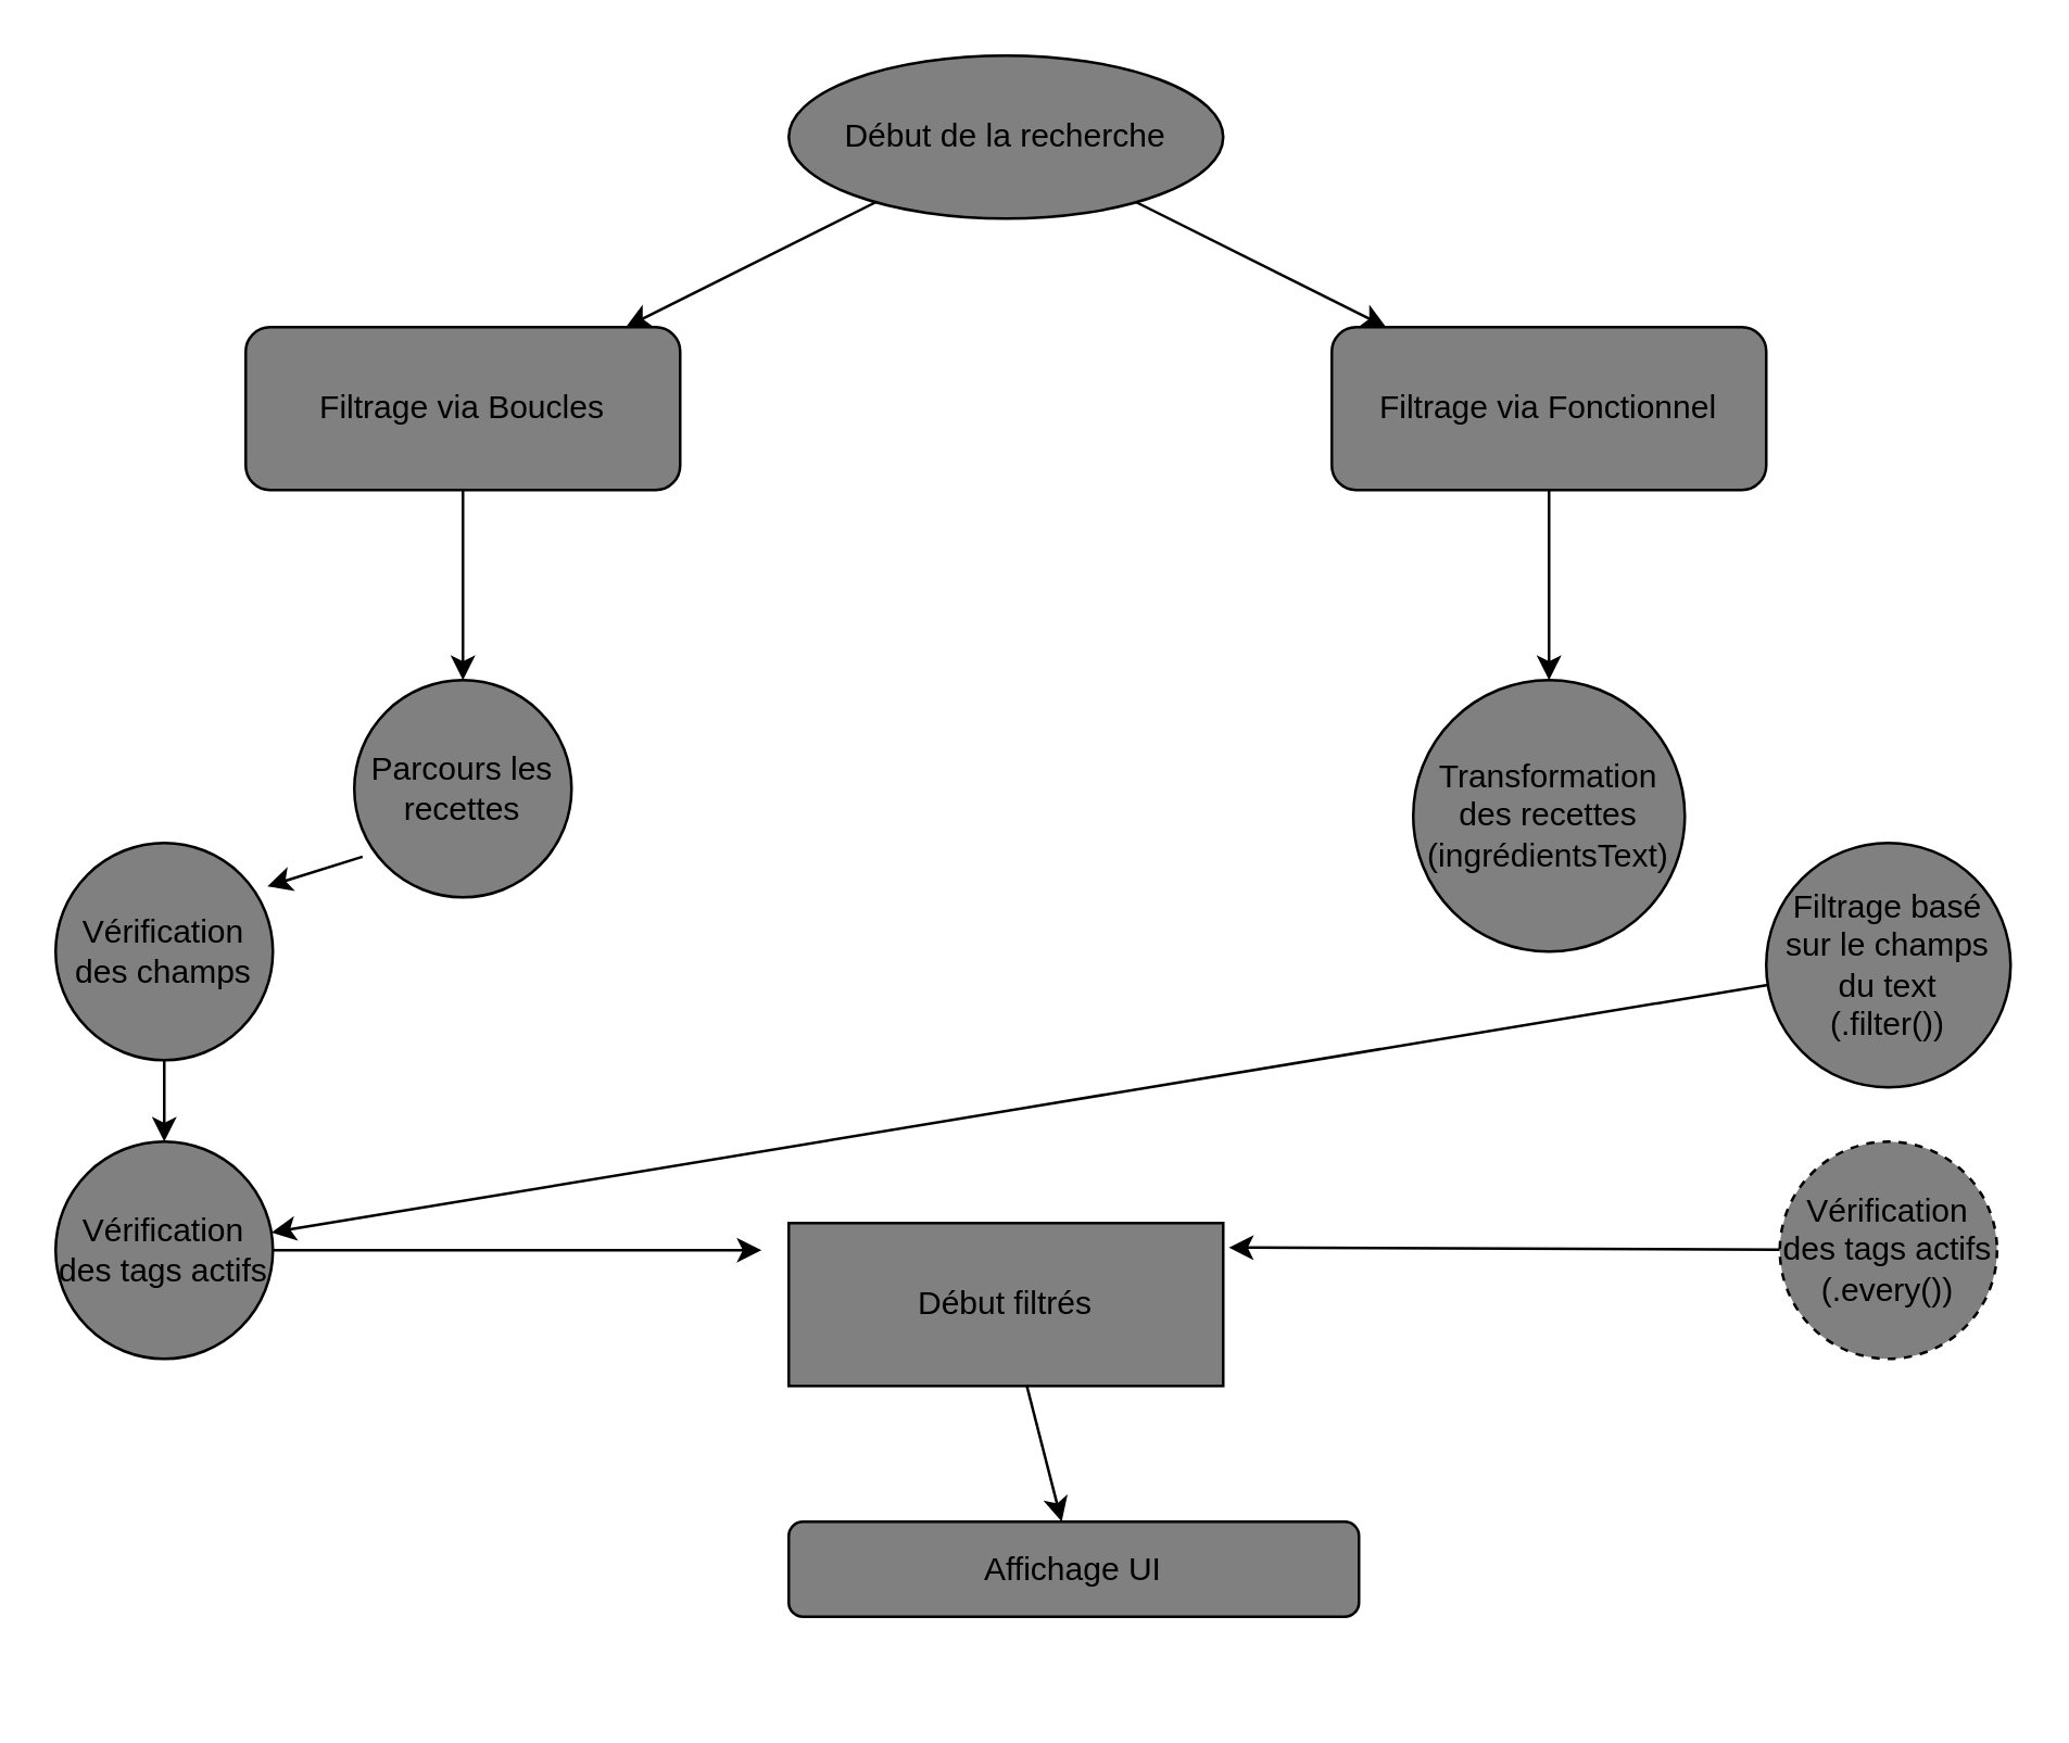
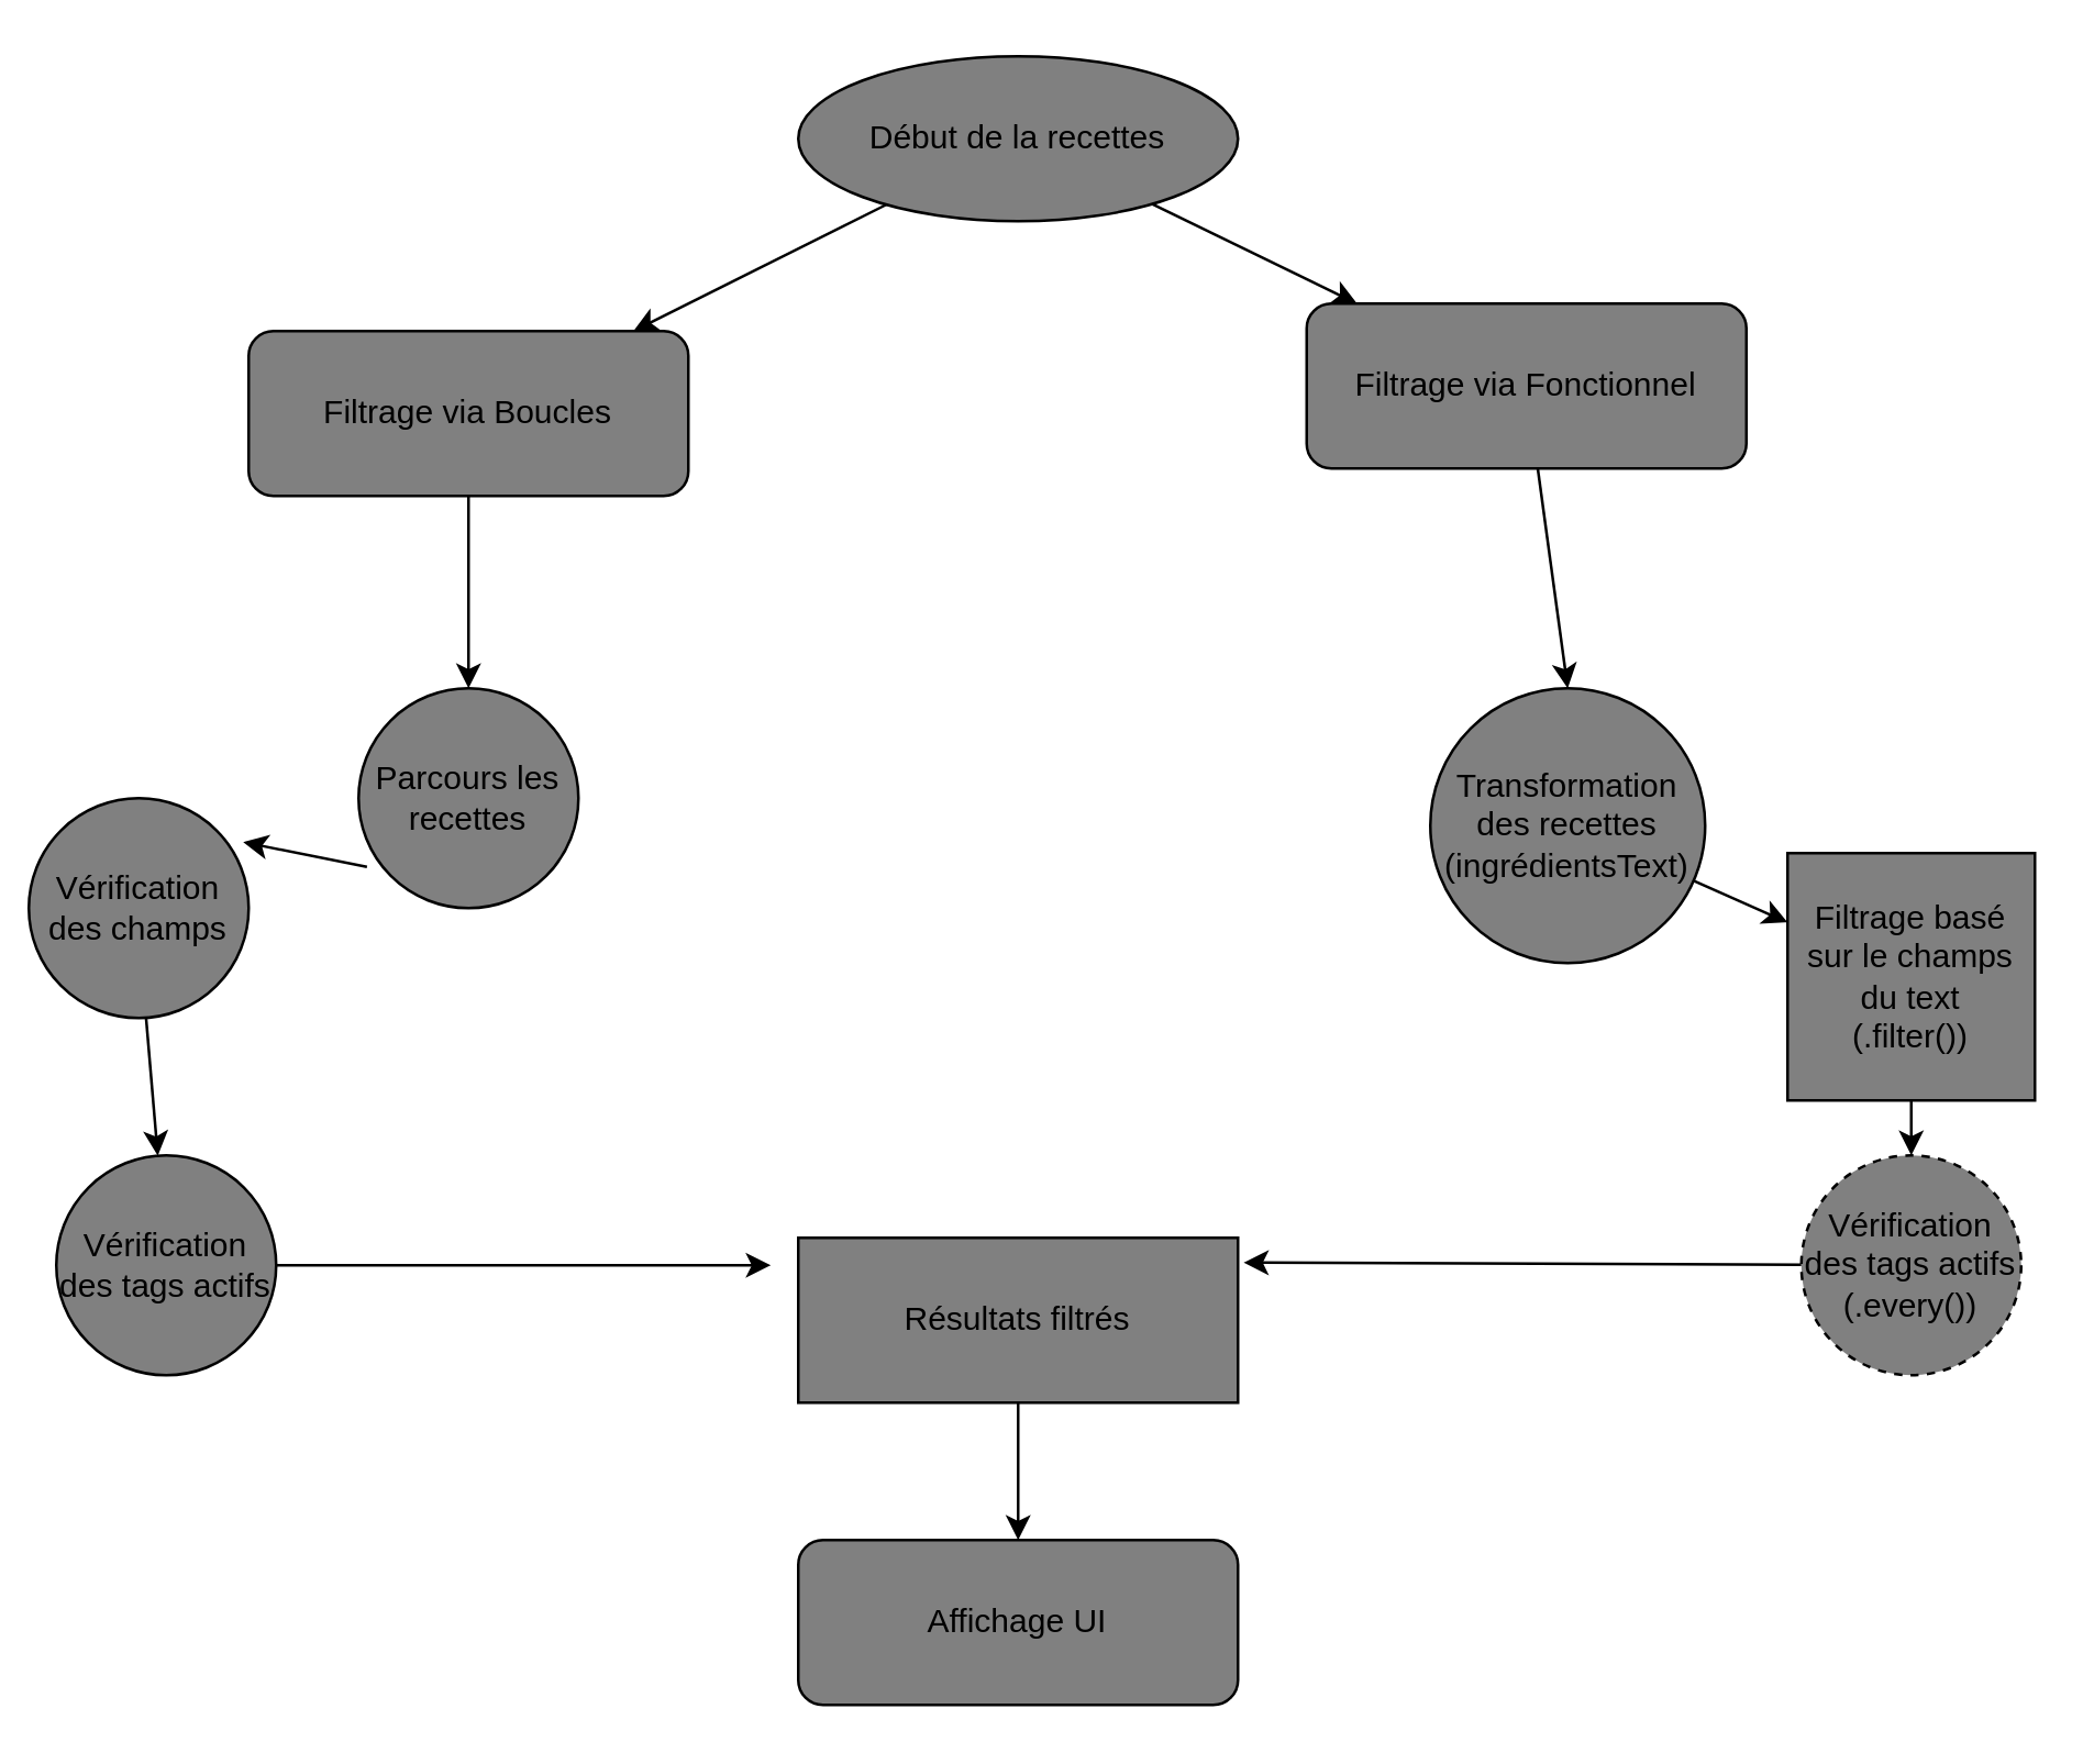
- <mxCell id="2" value="Début de la recherche" style="ellipse;whiteSpace=wrap;html=1;fillColor=#808080;" parent="1" vertex="1"><mxGeometry x="290" y="20" width="160" height="60" as="geometry" /></mxCell>
+ <mxCell id="2" value="Début de la recettes" style="ellipse;whiteSpace=wrap;html=1;fillColor=#808080;" parent="1" vertex="1"><mxGeometry x="290" y="20" width="160" height="60" as="geometry" /></mxCell>
- <mxCell id="4" value="Filtrage via Fonctionnel" style="rounded=1;whiteSpace=wrap;html=1;fillColor=#808080;" parent="1" vertex="1"><mxGeometry x="490" y="120" width="160" height="60" as="geometry" /></mxCell>
+ <mxCell id="4" value="Filtrage via Fonctionnel" style="rounded=1;whiteSpace=wrap;html=1;fillColor=#808080;" parent="1" vertex="1"><mxGeometry x="475" y="110" width="160" height="60" as="geometry" /></mxCell>
+ <mxCell id="18" value="" style="edgeStyle=none;html=1;" edge="1" parent="1" source="19" target="21"><mxGeometry relative="1" as="geometry" /></mxCell>
- <mxCell id="14" value="Vérification des champs" style="ellipse;whiteSpace=wrap;html=1;fillColor=#808080;" vertex="1" parent="1"><mxGeometry x="20" y="310" width="80" height="80" as="geometry" /></mxCell>
+ <mxCell id="14" value="Vérification des champs" style="ellipse;whiteSpace=wrap;html=1;fillColor=#808080;" vertex="1" parent="1"><mxGeometry x="10" y="290" width="80" height="80" as="geometry" /></mxCell>
- <mxCell id="21" value="Filtrage basé sur le champs du text&lt;br&gt;(.filter())" style="ellipse;whiteSpace=wrap;html=1;fillColor=#808080;" vertex="1" parent="1"><mxGeometry x="650" y="310" width="90" height="90" as="geometry" /></mxCell>
+ <mxCell id="21" value="Filtrage basé sur le champs du text&lt;br&gt;(.filter())" style="whiteSpace=wrap;html=1;fillColor=#808080;rounded=0;" vertex="1" parent="1"><mxGeometry x="650" y="310" width="90" height="90" as="geometry" /></mxCell>
- <mxCell id="20" value="" style="edgeStyle=none;html=1;" edge="1" parent="1" source="21" target="16"><mxGeometry relative="1" as="geometry" /></mxCell>
+ <mxCell id="20" value="" style="edgeStyle=none;html=1;" edge="1" parent="1" source="21" target="23"><mxGeometry relative="1" as="geometry" /></mxCell>
- <mxCell id="5" value="Début filtrés" style="parallelogram;whiteSpace=wrap;html=1;fillColor=#808080;" parent="1" vertex="1"><mxGeometry x="290" y="450" width="160" height="60" as="geometry" /></mxCell>
+ <mxCell id="5" value="Résultats filtrés" style="parallelogram;whiteSpace=wrap;html=1;fillColor=#808080;" parent="1" vertex="1"><mxGeometry x="290" y="450" width="160" height="60" as="geometry" /></mxCell>
- <mxCell id="6" value="Affichage UI" style="rounded=1;whiteSpace=wrap;html=1;fillColor=#808080;" parent="1" vertex="1"><mxGeometry x="290" y="560" width="210" height="35" as="geometry" /></mxCell>
+ <mxCell id="6" value="Affichage UI" style="rounded=1;whiteSpace=wrap;html=1;fillColor=#808080;" parent="1" vertex="1"><mxGeometry x="290" y="560" width="160" height="60" as="geometry" /></mxCell>
